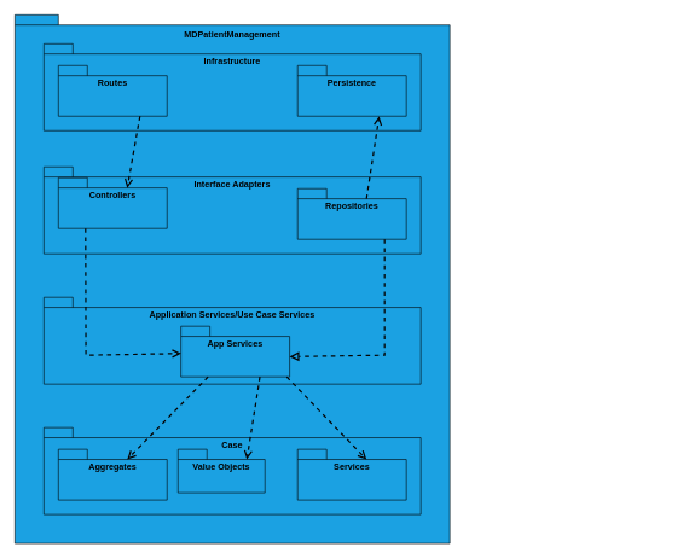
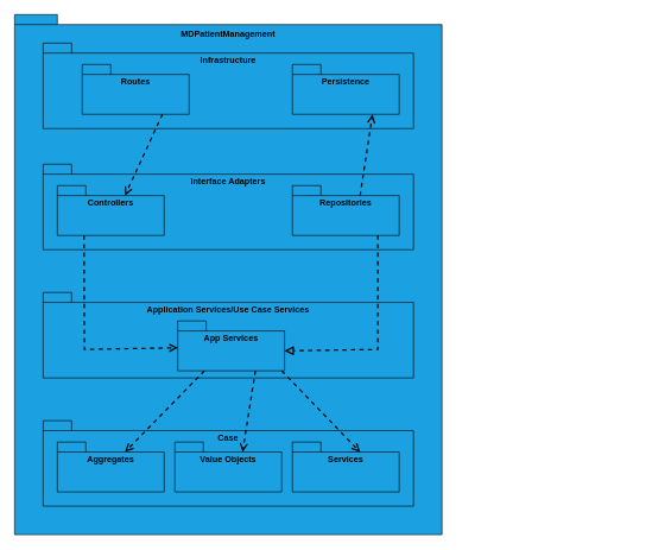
- <mxCell id="7" value="Routes" style="shape=folder;fontStyle=1;spacingTop=10;tabWidth=40;tabHeight=14;tabPosition=left;html=1;whiteSpace=wrap;fillColor=#1BA1E2;labelPosition=center;verticalLabelPosition=top;align=center;verticalAlign=bottom;spacing=-31;strokeColor=#030303;" vertex="1" parent="1"><mxGeometry x="80" y="90" width="150" height="70" as="geometry" /></mxCell>
+ <mxCell id="7" value="Routes" style="shape=folder;fontStyle=1;spacingTop=10;tabWidth=40;tabHeight=14;tabPosition=left;html=1;whiteSpace=wrap;fillColor=#1BA1E2;labelPosition=center;verticalLabelPosition=top;align=center;verticalAlign=bottom;spacing=-31;strokeColor=#030303;" vertex="1" parent="1"><mxGeometry x="115" y="90" width="150" height="70" as="geometry" /></mxCell>
- <mxCell id="12" value="Controllers" style="shape=folder;fontStyle=1;spacingTop=10;tabWidth=40;tabHeight=14;tabPosition=left;html=1;whiteSpace=wrap;fillColor=#1BA1E2;labelPosition=center;verticalLabelPosition=top;align=center;verticalAlign=bottom;spacing=-31;strokeColor=#030303;" vertex="1" parent="1"><mxGeometry x="80" y="245" width="150" height="70" as="geometry" /></mxCell>
+ <mxCell id="12" value="Controllers" style="shape=folder;fontStyle=1;spacingTop=10;tabWidth=40;tabHeight=14;tabPosition=left;html=1;whiteSpace=wrap;fillColor=#1BA1E2;labelPosition=center;verticalLabelPosition=top;align=center;verticalAlign=bottom;spacing=-31;strokeColor=#030303;" vertex="1" parent="1"><mxGeometry x="80" y="260" width="150" height="70" as="geometry" /></mxCell>
- <mxCell id="17" value="Value Objects" style="shape=folder;fontStyle=1;spacingTop=10;tabWidth=40;tabHeight=14;tabPosition=left;html=1;whiteSpace=wrap;fillColor=#1BA1E2;labelPosition=center;verticalLabelPosition=top;align=center;verticalAlign=bottom;spacing=-31;strokeColor=#030303;" vertex="1" parent="1"><mxGeometry x="245" y="620" width="120" height="60" as="geometry" /></mxCell>
+ <mxCell id="17" value="Value Objects" style="shape=folder;fontStyle=1;spacingTop=10;tabWidth=40;tabHeight=14;tabPosition=left;html=1;whiteSpace=wrap;fillColor=#1BA1E2;labelPosition=center;verticalLabelPosition=top;align=center;verticalAlign=bottom;spacing=-31;strokeColor=#030303;" vertex="1" parent="1"><mxGeometry x="245" y="620" width="150" height="70" as="geometry" /></mxCell>
